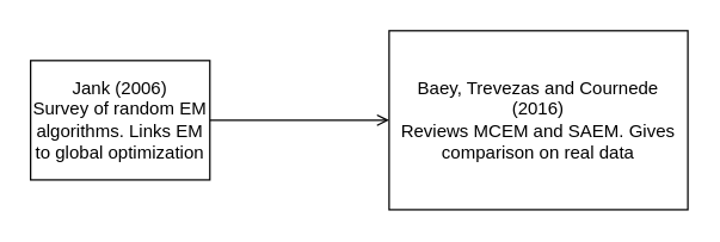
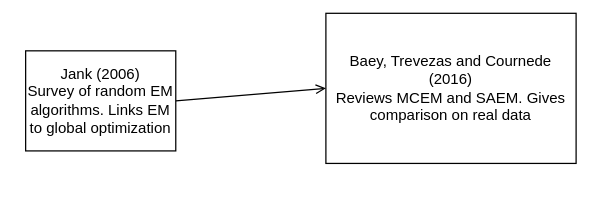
- <mxCell id="2" value="Baey, Trevezas and Cournede (2016)&lt;br&gt;Reviews MCEM and SAEM. Gives comparison on real data" style="rounded=0;whiteSpace=wrap;html=1;" vertex="1" parent="1"><mxGeometry x="260" y="20" width="200" height="120" as="geometry" /></mxCell>
+ <mxCell id="2" value="Baey, Trevezas and Cournede (2016)&lt;br&gt;Reviews MCEM and SAEM. Gives comparison on real data" style="rounded=0;whiteSpace=wrap;html=1;" vertex="1" parent="1"><mxGeometry x="260" y="10" width="200" height="120" as="geometry" /></mxCell>
